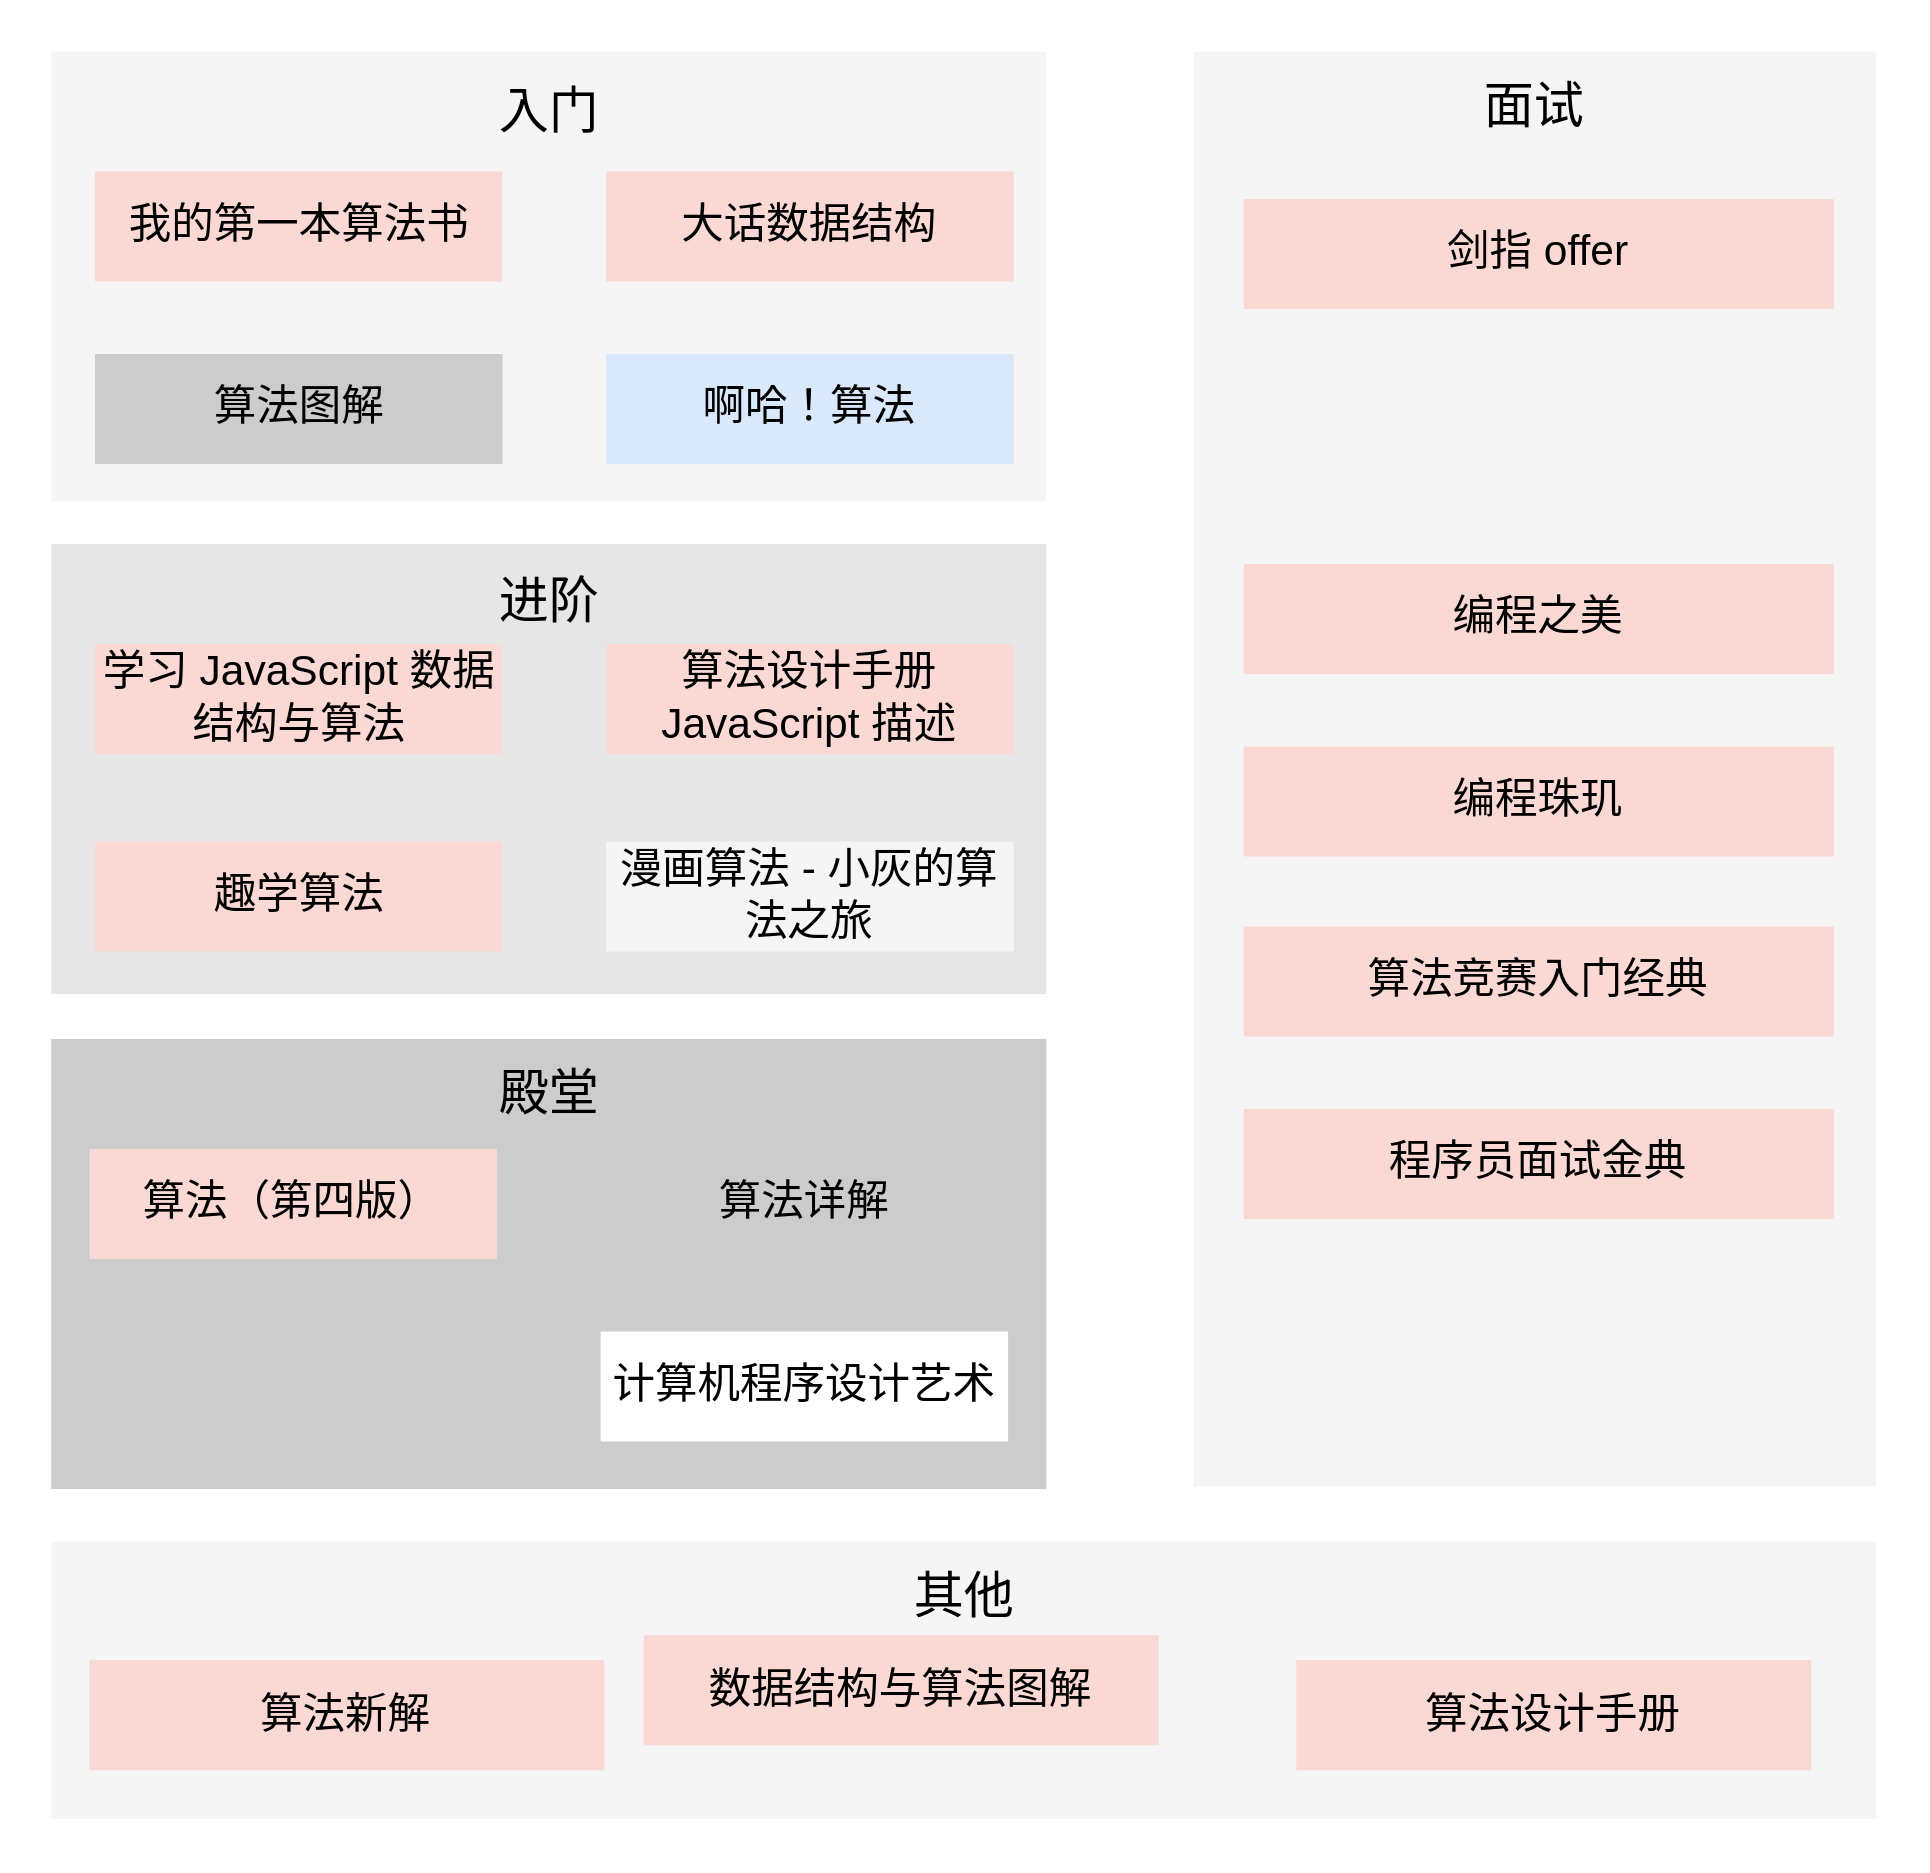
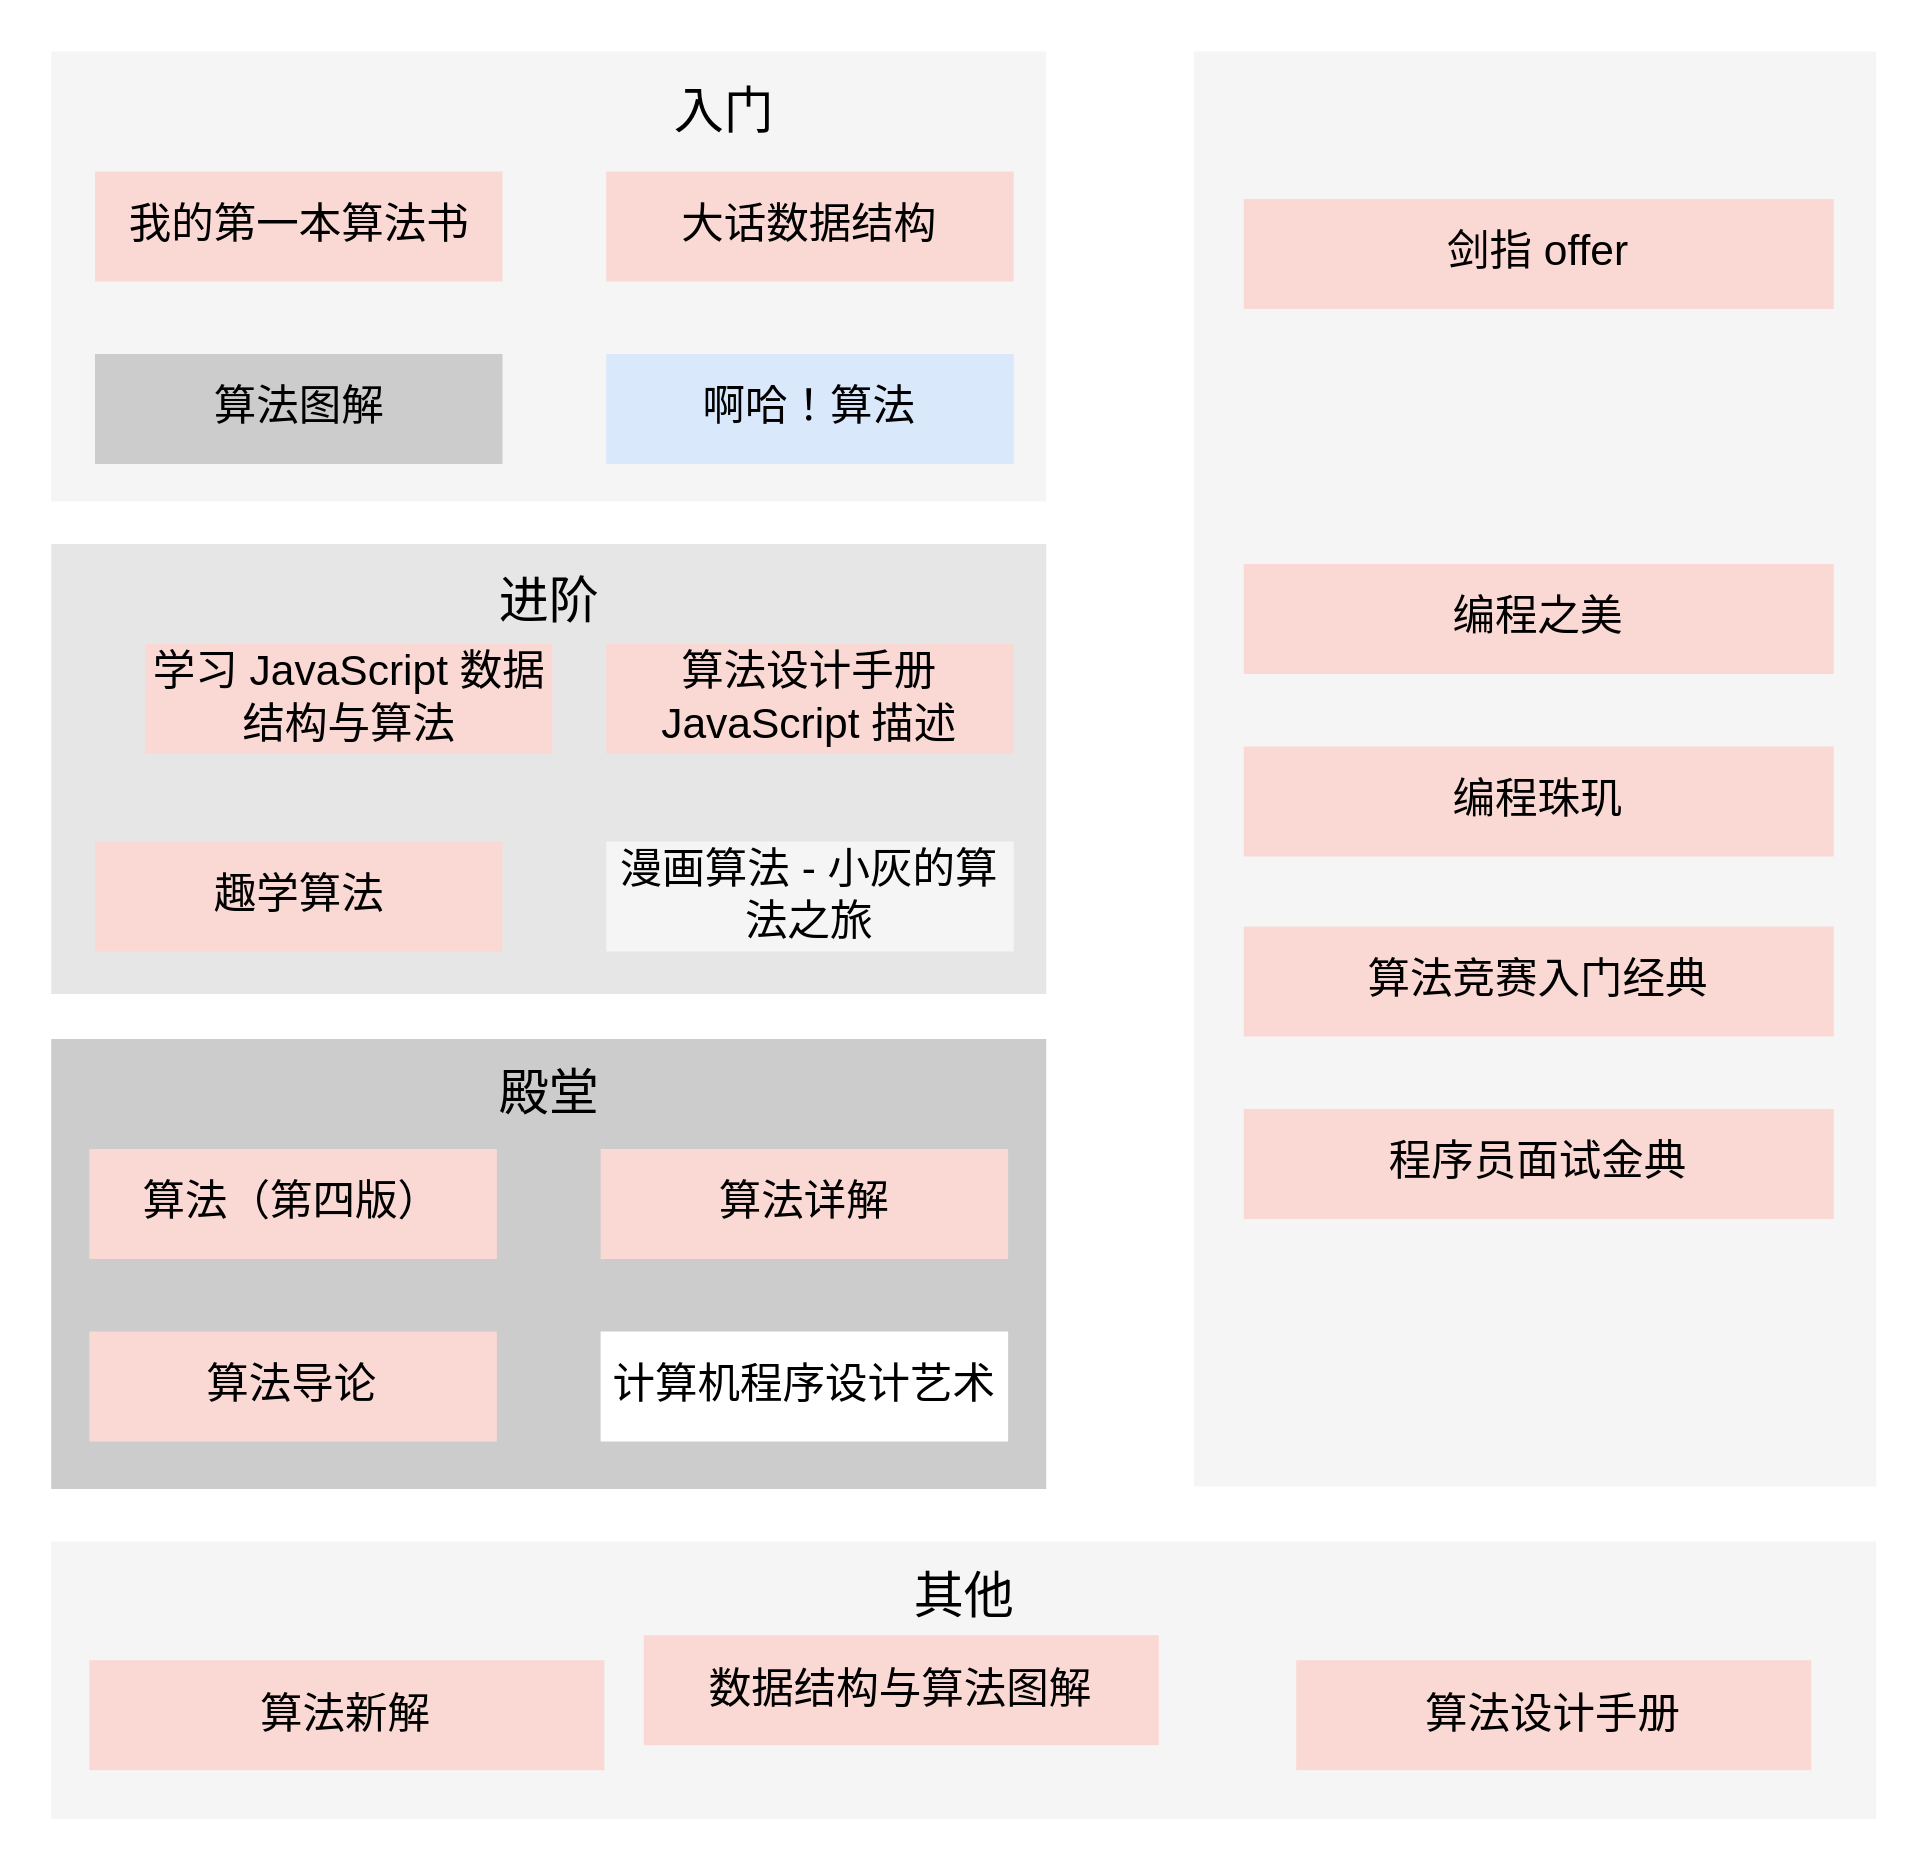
- <mxCell id="14" value="面试" style="text;html=1;strokeColor=none;fillColor=none;align=center;verticalAlign=middle;whiteSpace=wrap;rounded=0;fontSize=20;" vertex="1" parent="1"><mxGeometry x="548" y="31" width="131" height="20" as="geometry" /></mxCell>
- <mxCell id="19" value="入门" style="text;html=1;strokeColor=none;fillColor=none;align=center;verticalAlign=middle;whiteSpace=wrap;rounded=0;fontSize=20;" vertex="1" parent="1"><mxGeometry x="153.5" y="33" width="131" height="20" as="geometry" /></mxCell>
+ <mxCell id="19" value="入门" style="text;html=1;strokeColor=none;fillColor=none;align=center;verticalAlign=middle;whiteSpace=wrap;rounded=0;fontSize=20;" vertex="1" parent="1"><mxGeometry x="223.5" y="33" width="131" height="20" as="geometry" /></mxCell>
- <mxCell id="10" value="学习 JavaScript 数据结构与算法" style="rounded=0;whiteSpace=wrap;html=1;strokeWidth=2;fontSize=17;fillColor=#fad9d5;strokeColor=none;sketch=0;" vertex="1" parent="1"><mxGeometry x="37.5" y="257" width="163" height="44" as="geometry" /></mxCell>
+ <mxCell id="10" value="学习 JavaScript 数据结构与算法" style="rounded=0;whiteSpace=wrap;html=1;strokeWidth=2;fontSize=17;fillColor=#fad9d5;strokeColor=none;sketch=0;" vertex="1" parent="1"><mxGeometry x="57.5" y="257" width="163" height="44" as="geometry" /></mxCell>
- <mxCell id="24" value="算法详解" style="rounded=0;whiteSpace=wrap;html=1;strokeWidth=2;fontSize=17;fillColor=#cccccc;strokeColor=none;sketch=0;" vertex="1" parent="1"><mxGeometry x="239.75" y="459" width="163" height="44" as="geometry" /></mxCell>
+ <mxCell id="24" value="算法详解" style="rounded=0;whiteSpace=wrap;html=1;strokeWidth=2;fontSize=17;fillColor=#fad9d5;strokeColor=none;sketch=0;" vertex="1" parent="1"><mxGeometry x="239.75" y="459" width="163" height="44" as="geometry" /></mxCell>
+ <mxCell id="16" value="算法导论" style="rounded=0;whiteSpace=wrap;html=1;strokeWidth=2;fontSize=17;fillColor=#fad9d5;strokeColor=none;sketch=0;" vertex="1" parent="1"><mxGeometry x="35.25" y="532" width="163" height="44" as="geometry" /></mxCell>
